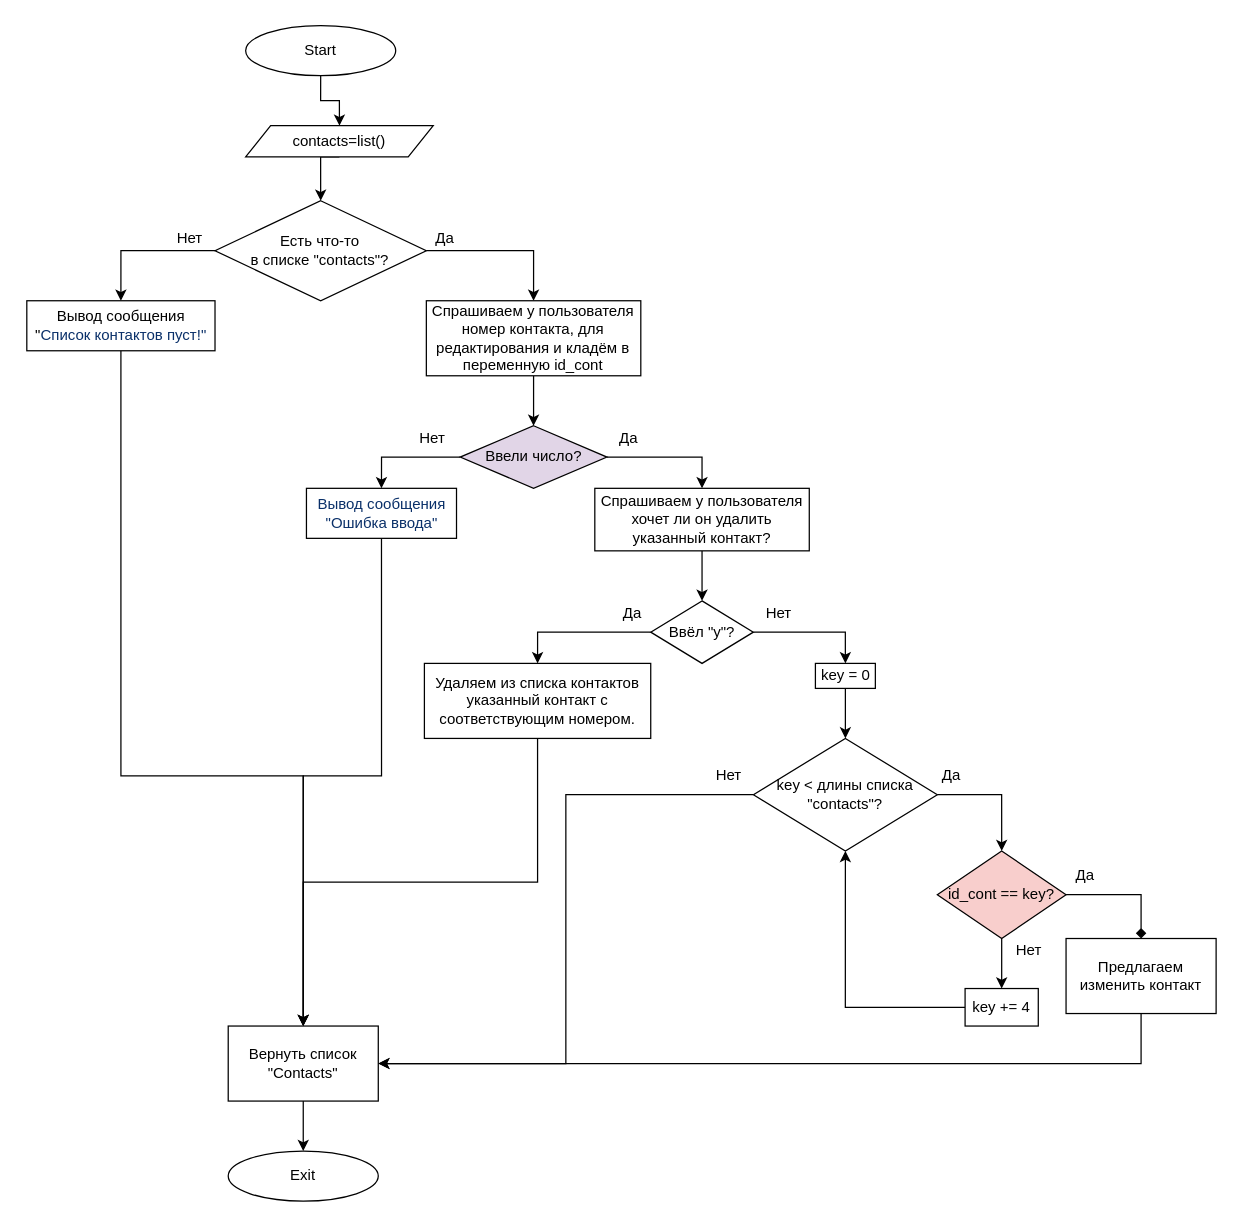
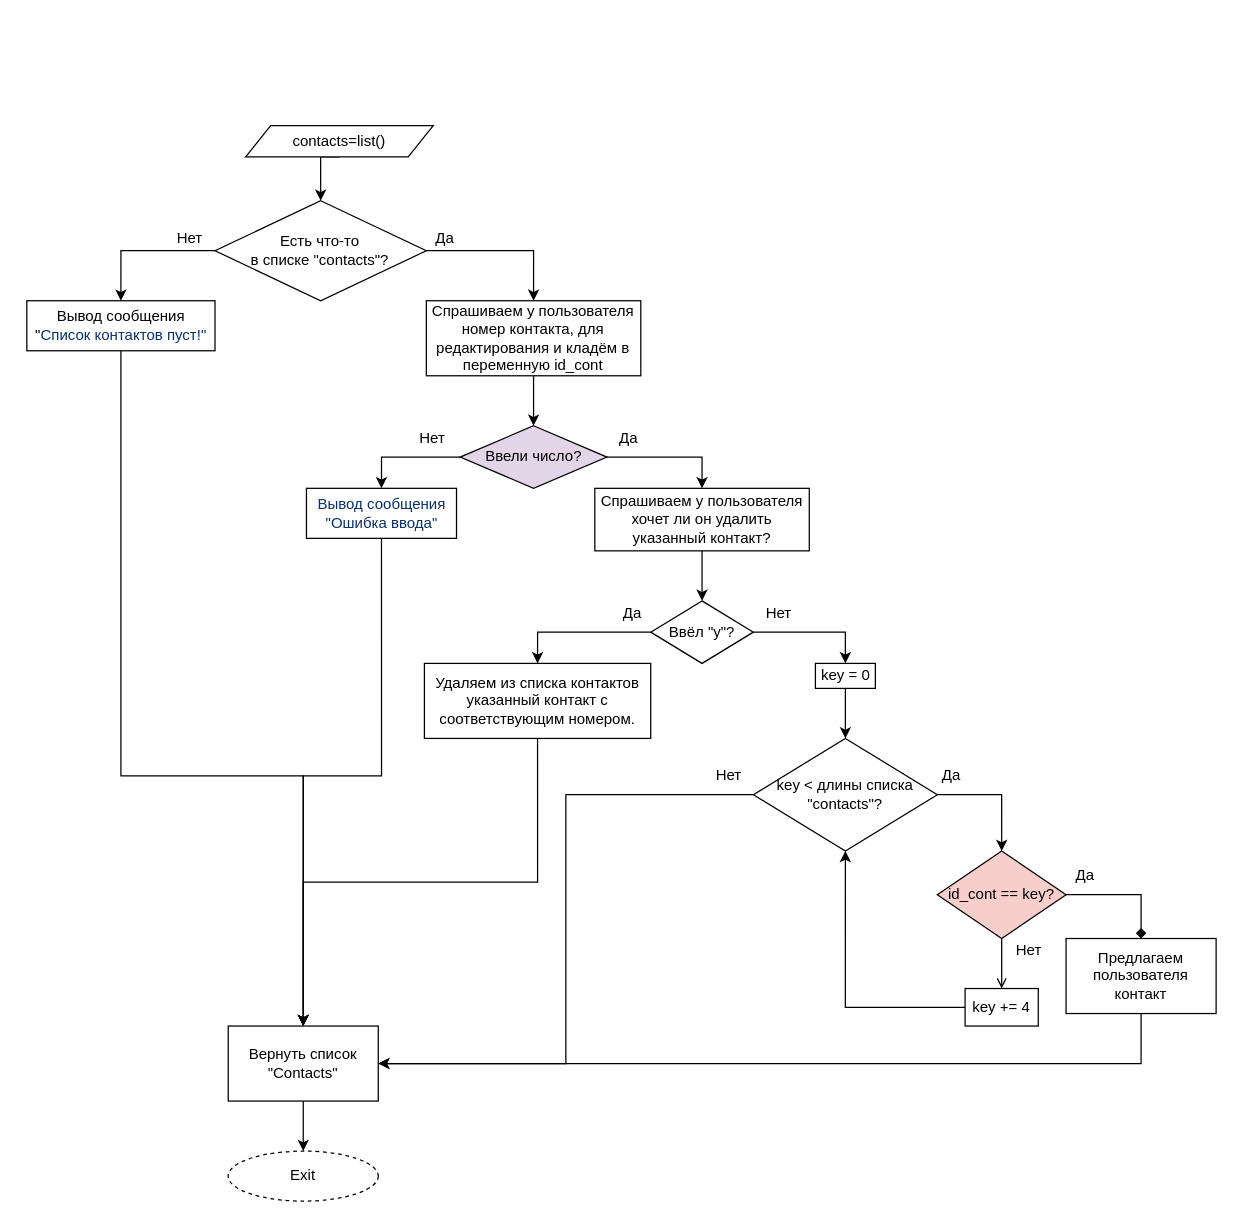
- <mxCell id="3" value="Start" style="ellipse;whiteSpace=wrap;html=1;" vertex="1" parent="1"><mxGeometry x="195.94" y="20" width="120" height="40" as="geometry" /></mxCell>
- <mxCell id="2" style="edgeStyle=orthogonalEdgeStyle;rounded=0;orthogonalLoop=1;jettySize=auto;html=1;exitX=0.5;exitY=1;exitDx=0;exitDy=0;entryX=0.5;entryY=0;entryDx=0;entryDy=0;" edge="1" parent="1" source="3" target="6"><mxGeometry relative="1" as="geometry" /></mxCell>
- <mxCell id="44" value="Предлагаем изменить контакт" style="rounded=0;whiteSpace=wrap;html=1;fontFamily=Helvetica;" vertex="1" parent="1"><mxGeometry x="852" y="750" width="120" height="60" as="geometry" /></mxCell>
+ <mxCell id="44" value="Предлагаем пользователя контакт" style="rounded=0;whiteSpace=wrap;html=1;fontFamily=Helvetica;" vertex="1" parent="1"><mxGeometry x="852" y="750" width="120" height="60" as="geometry" /></mxCell>
- <mxCell id="41" style="edgeStyle=orthogonalEdgeStyle;rounded=0;orthogonalLoop=1;jettySize=auto;html=1;exitX=0.5;exitY=1;exitDx=0;exitDy=0;entryX=0.5;entryY=0;entryDx=0;entryDy=0;fontFamily=Helvetica;" edge="1" parent="1" source="42" target="49"><mxGeometry relative="1" as="geometry" /></mxCell>
+ <mxCell id="41" style="edgeStyle=orthogonalEdgeStyle;rounded=0;orthogonalLoop=1;jettySize=auto;html=1;exitX=0.5;exitY=1;exitDx=0;exitDy=0;entryX=0.5;entryY=0;entryDx=0;entryDy=0;fontFamily=Helvetica;endArrow=open;" edge="1" parent="1" source="42" target="49"><mxGeometry relative="1" as="geometry" /></mxCell>
- <mxCell id="4" value="Exit" style="ellipse;whiteSpace=wrap;html=1;" vertex="1" parent="1"><mxGeometry x="182" y="920" width="120" height="40" as="geometry" /></mxCell>
+ <mxCell id="4" value="Exit" style="ellipse;whiteSpace=wrap;html=1;dashed=1;" vertex="1" parent="1"><mxGeometry x="182" y="920" width="120" height="40" as="geometry" /></mxCell>
